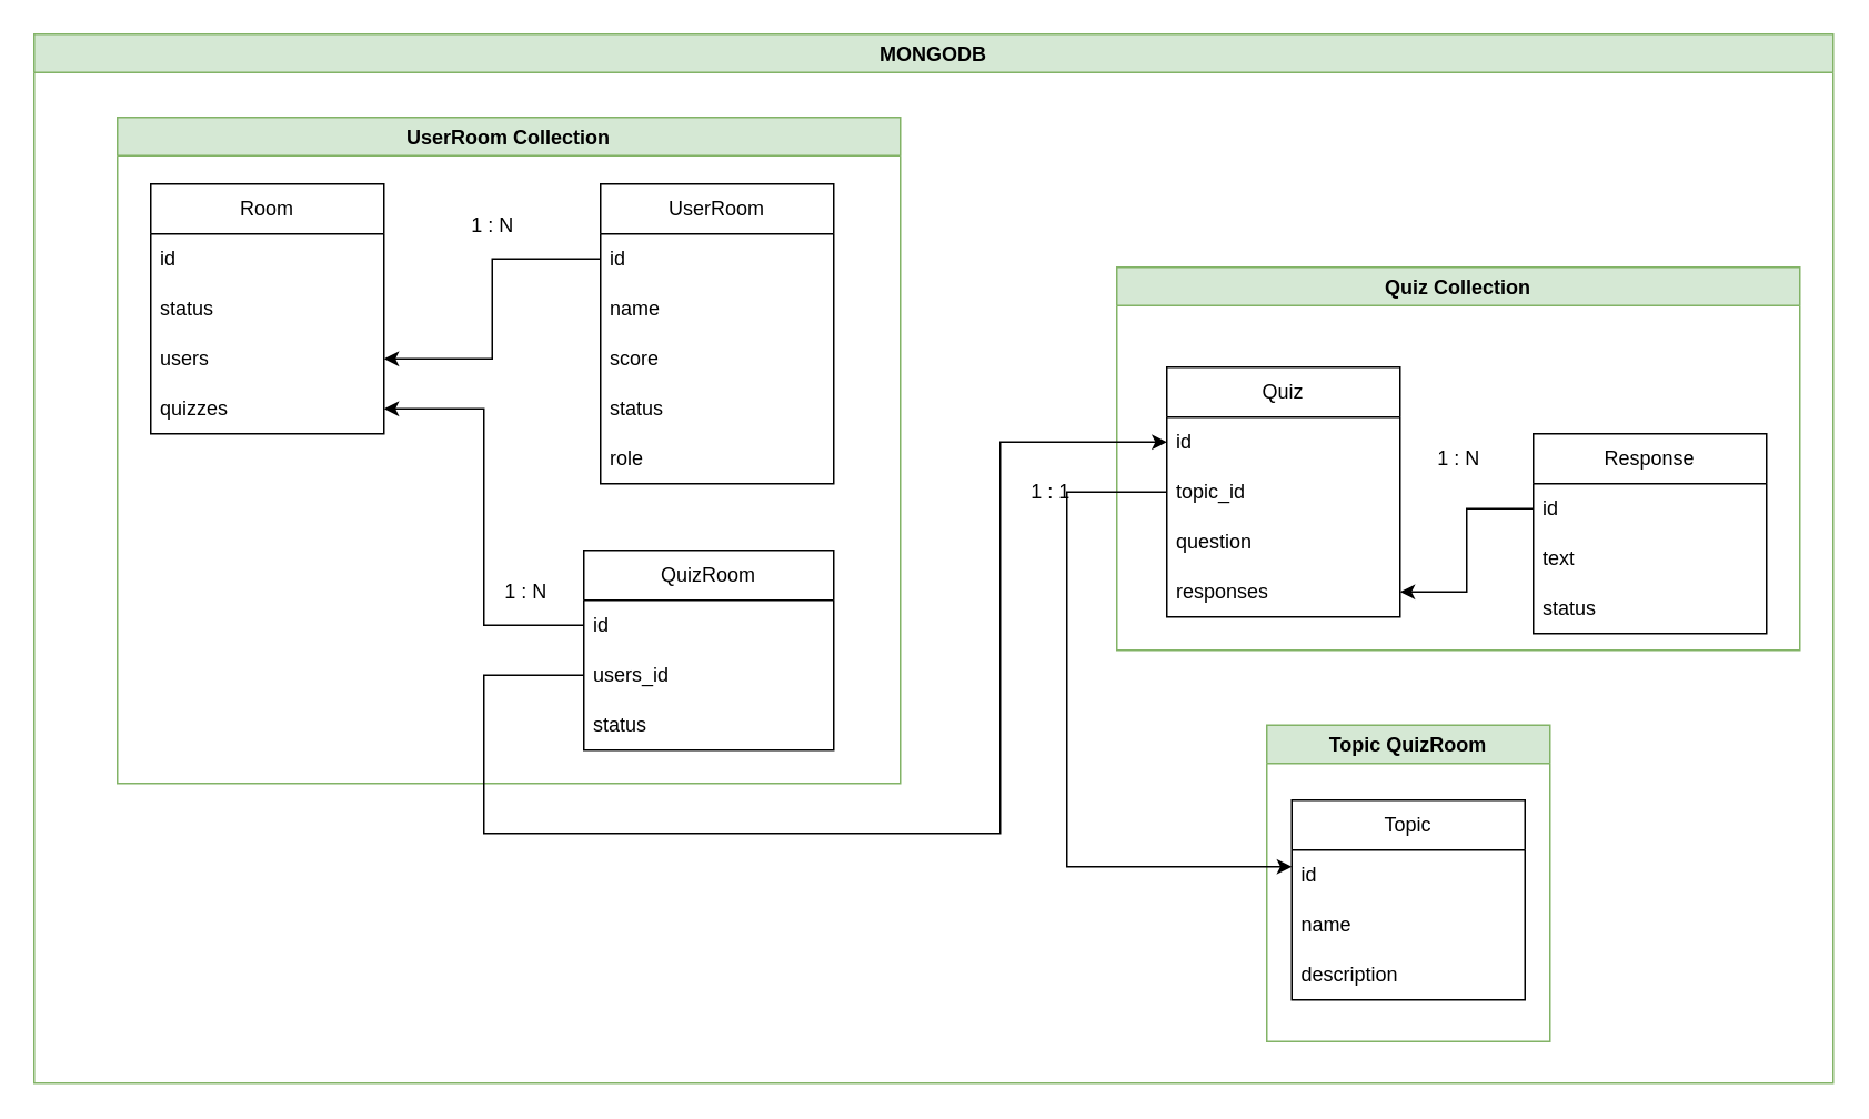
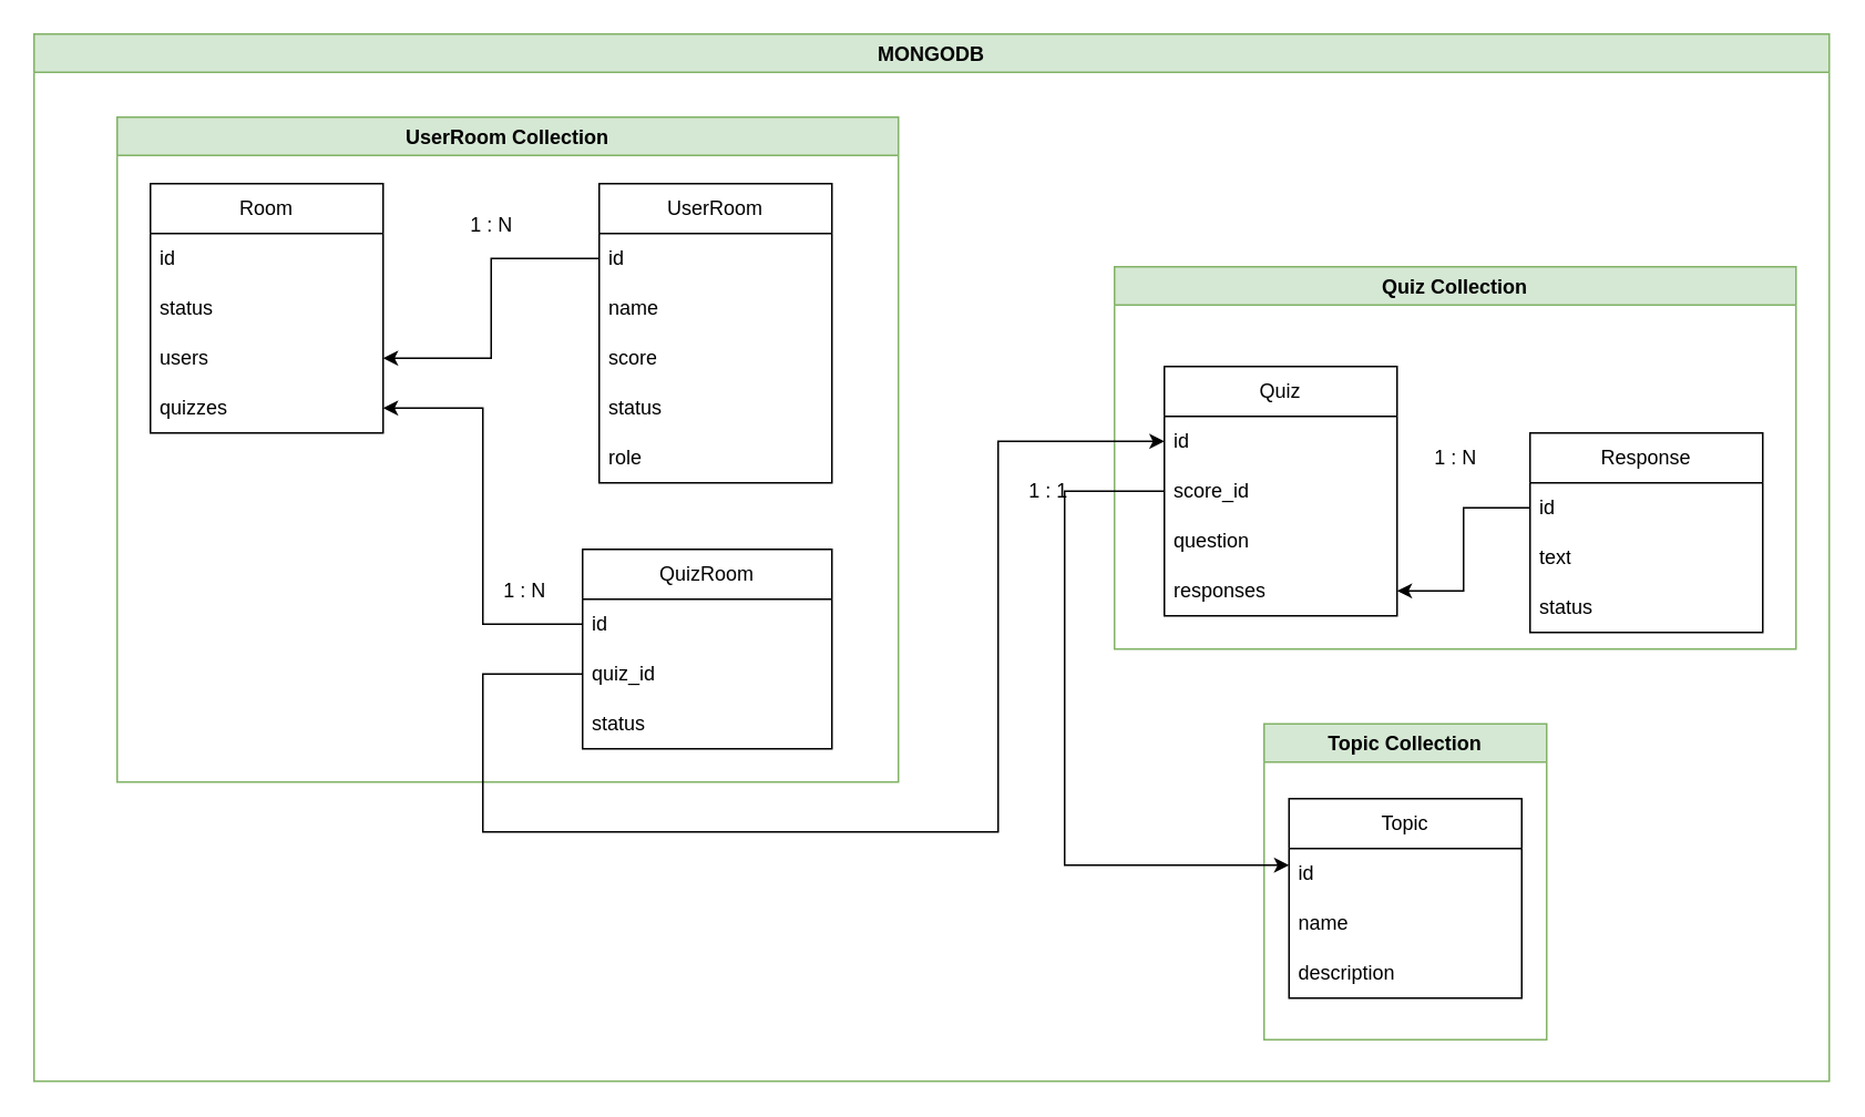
- <mxCell id="11" value="topic_id" style="text;strokeColor=none;fillColor=none;align=left;verticalAlign=middle;spacingLeft=4;spacingRight=4;overflow=hidden;points=[[0,0.5],[1,0.5]];portConstraint=eastwest;rotatable=0;whiteSpace=wrap;html=1;" vertex="1" parent="9"><mxGeometry y="60" width="140" height="30" as="geometry" /></mxCell>
+ <mxCell id="11" value="score_id" style="text;strokeColor=none;fillColor=none;align=left;verticalAlign=middle;spacingLeft=4;spacingRight=4;overflow=hidden;points=[[0,0.5],[1,0.5]];portConstraint=eastwest;rotatable=0;whiteSpace=wrap;html=1;" vertex="1" parent="9"><mxGeometry y="60" width="140" height="30" as="geometry" /></mxCell>
- <mxCell id="36" value="users_id" style="text;strokeColor=none;fillColor=none;align=left;verticalAlign=middle;spacingLeft=4;spacingRight=4;overflow=hidden;points=[[0,0.5],[1,0.5]];portConstraint=eastwest;rotatable=0;whiteSpace=wrap;html=1;" vertex="1" parent="34"><mxGeometry y="60" width="150" height="30" as="geometry" /></mxCell>
+ <mxCell id="36" value="quiz_id" style="text;strokeColor=none;fillColor=none;align=left;verticalAlign=middle;spacingLeft=4;spacingRight=4;overflow=hidden;points=[[0,0.5],[1,0.5]];portConstraint=eastwest;rotatable=0;whiteSpace=wrap;html=1;" vertex="1" parent="34"><mxGeometry y="60" width="150" height="30" as="geometry" /></mxCell>
- <mxCell id="19" value="Topic QuizRoom" style="swimlane;fillColor=#d5e8d4;strokeColor=#82b366;" vertex="1" parent="2"><mxGeometry x="740" y="415" width="170" height="190" as="geometry" /></mxCell>
+ <mxCell id="19" value="Topic Collection" style="swimlane;fillColor=#d5e8d4;strokeColor=#82b366;" vertex="1" parent="2"><mxGeometry x="740" y="415" width="170" height="190" as="geometry" /></mxCell>
